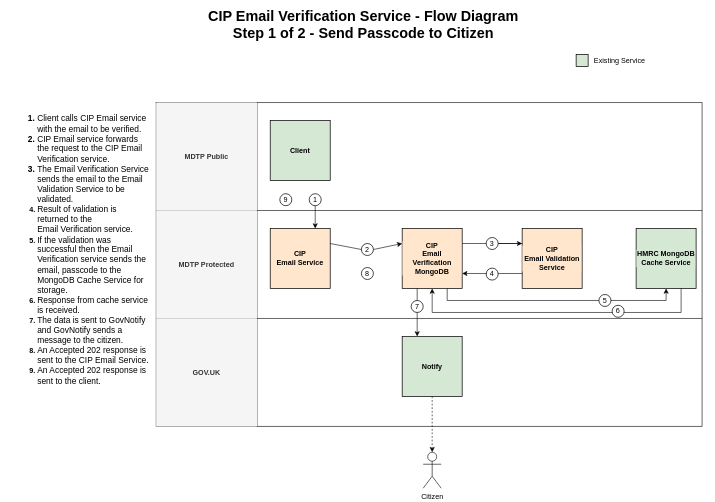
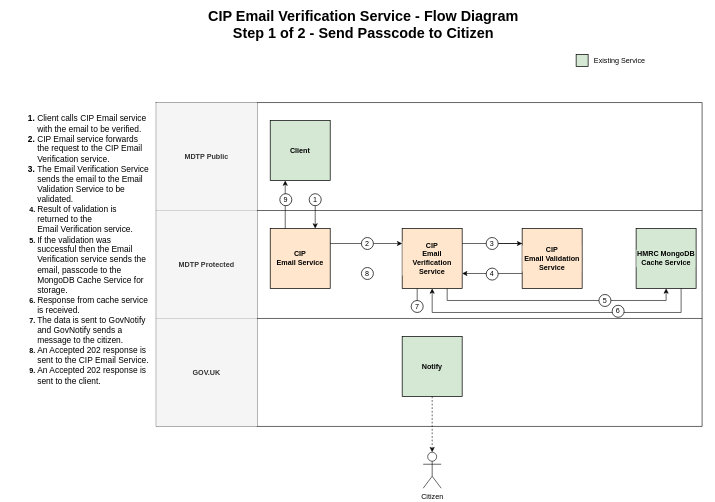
+ <mxCell id="31" value="" style="endArrow=classic;html=1;rounded=0;entryX=0.25;entryY=1;entryDx=0;entryDy=0;exitX=0.25;exitY=0;exitDx=0;exitDy=0;" parent="1" source="13" target="12" edge="1"><mxGeometry width="50" height="50" relative="1" as="geometry"><mxPoint x="580" y="500" as="sourcePoint" /><mxPoint x="630" y="450" as="targetPoint" /></mxGeometry></mxCell>
- <mxCell id="19" value="2" style="ellipse;whiteSpace=wrap;html=1;aspect=fixed;labelBackgroundColor=none;strokeColor=#000000;strokeWidth=1.2;fillColor=none;" parent="1" vertex="1"><mxGeometry x="602" y="405" width="20" height="20" as="geometry" /></mxCell>
+ <mxCell id="19" value="2" style="ellipse;whiteSpace=wrap;html=1;aspect=fixed;labelBackgroundColor=none;strokeColor=#000000;strokeWidth=1.2;fillColor=none;" parent="1" vertex="1"><mxGeometry x="602" y="395" width="20" height="20" as="geometry" /></mxCell>
- <mxCell id="14" value="CIP&lt;br&gt;Email&lt;br&gt;Verification MongoDB" style="whiteSpace=wrap;html=1;aspect=fixed;labelBackgroundColor=#FFE6CC;fillColor=#FFE6CC;strokeColor=#000000;fontStyle=1;strokeWidth=1.2;" parent="1" vertex="1"><mxGeometry x="670" y="380" width="100" height="100" as="geometry" /></mxCell>
+ <mxCell id="14" value="CIP&lt;br&gt;Email&lt;br&gt;Verification Service" style="whiteSpace=wrap;html=1;aspect=fixed;labelBackgroundColor=#FFE6CC;fillColor=#FFE6CC;strokeColor=#000000;fontStyle=1;strokeWidth=1.2;" parent="1" vertex="1"><mxGeometry x="670" y="380" width="100" height="100" as="geometry" /></mxCell>
- <mxCell id="22" value="" style="endArrow=classic;html=1;rounded=0;entryX=0.25;entryY=0;entryDx=0;entryDy=0;exitX=0.5;exitY=1;exitDx=0;exitDy=0;startArrow=none;" parent="1" source="23" target="21" edge="1"><mxGeometry width="50" height="50" relative="1" as="geometry"><mxPoint x="580" y="490" as="sourcePoint" /><mxPoint x="630" y="440" as="targetPoint" /></mxGeometry></mxCell>
